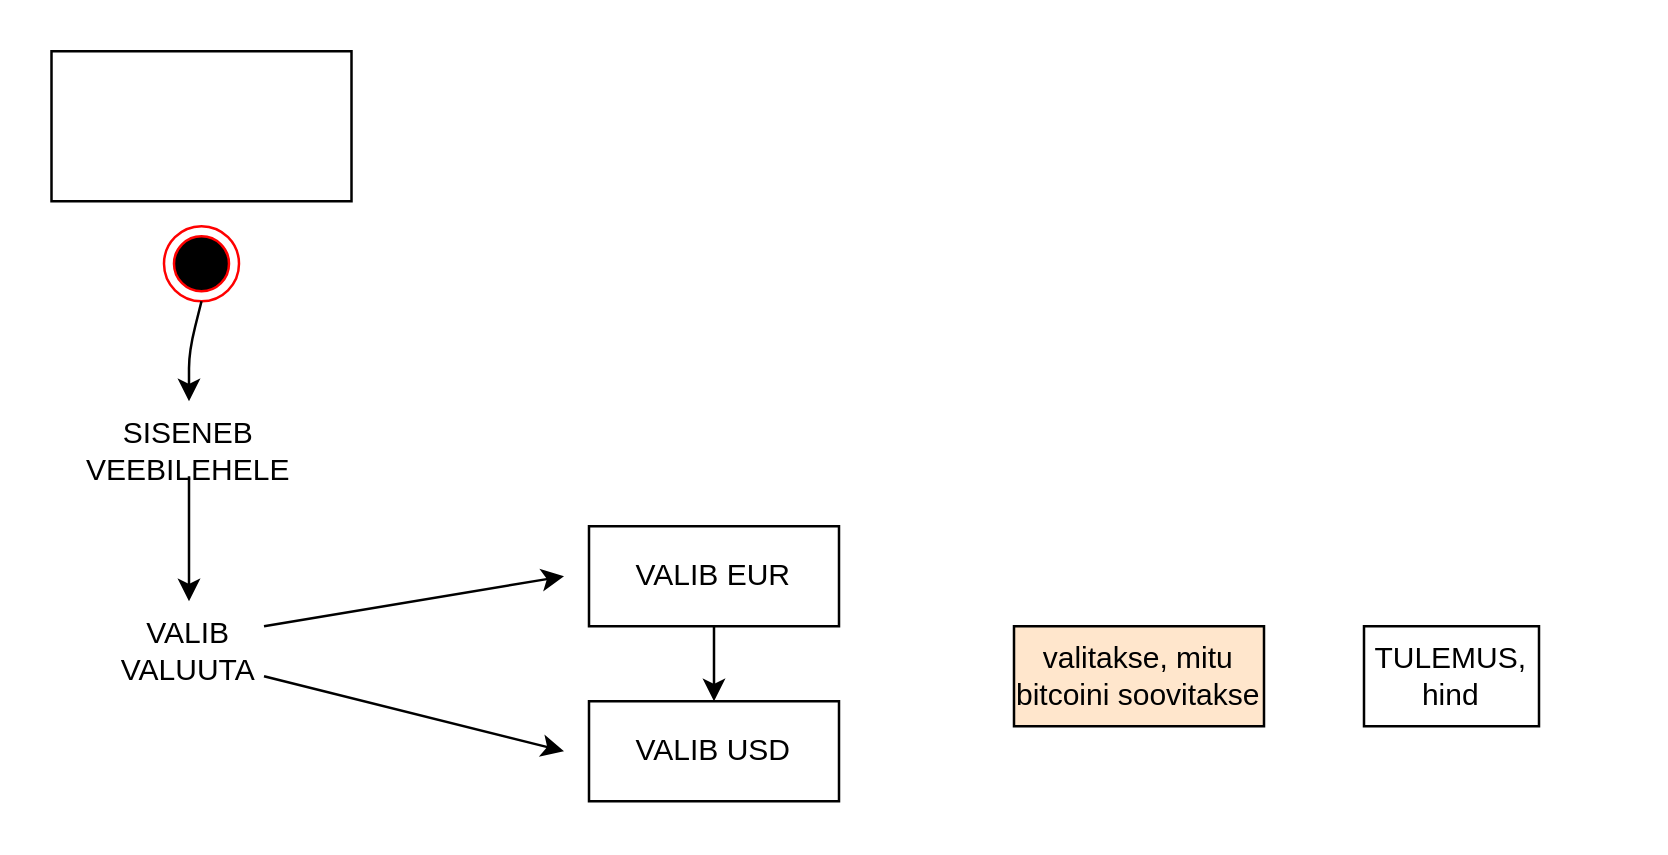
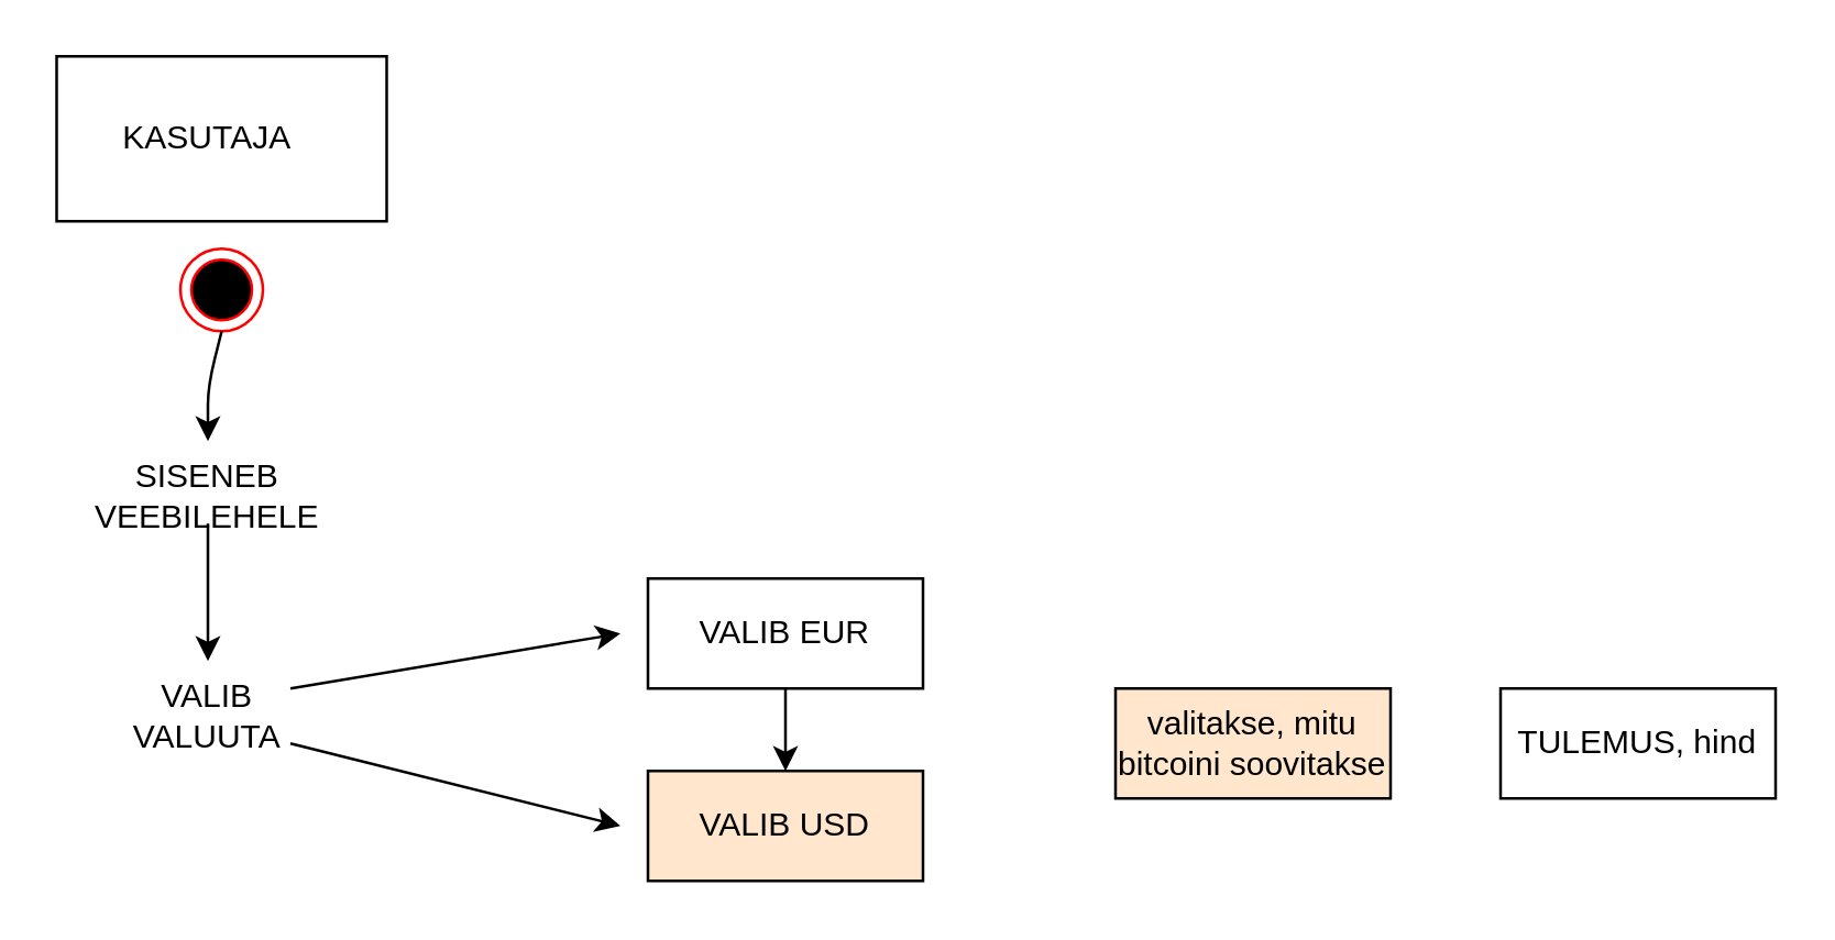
+ <mxCell id="4" value="KASUTAJA" style="text;html=1;strokeColor=none;fillColor=none;align=center;verticalAlign=middle;whiteSpace=wrap;rounded=0;" vertex="1" parent="1"><mxGeometry x="55" y="40" width="40" height="20" as="geometry" /></mxCell>
- <mxCell id="10" value="TULEMUS, hind" style="whiteSpace=wrap;html=1;align=center;" vertex="1" parent="1"><mxGeometry x="545" y="250" width="70" height="40" as="geometry" /></mxCell>
+ <mxCell id="10" value="TULEMUS, hind" style="whiteSpace=wrap;html=1;align=center;" vertex="1" parent="1"><mxGeometry x="545" y="250" width="100" height="40" as="geometry" /></mxCell>
- <mxCell id="8" value="VALIB USD" style="whiteSpace=wrap;html=1;align=center;" vertex="1" parent="1"><mxGeometry x="235" y="280" width="100" height="40" as="geometry" /></mxCell>
+ <mxCell id="8" value="VALIB USD" style="whiteSpace=wrap;html=1;align=center;fillColor=#ffe6cc;" vertex="1" parent="1"><mxGeometry x="235" y="280" width="100" height="40" as="geometry" /></mxCell>
